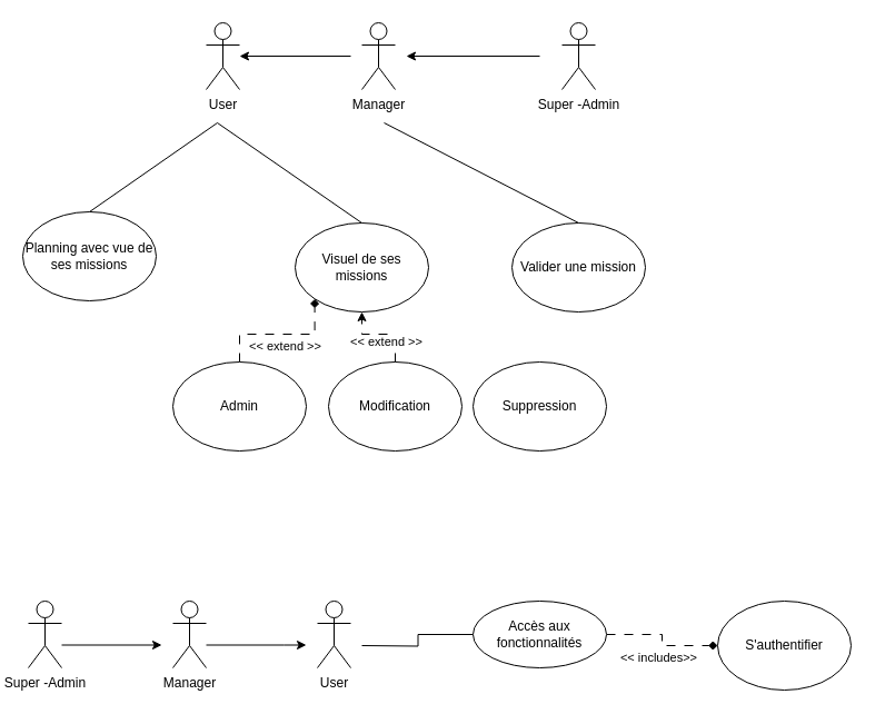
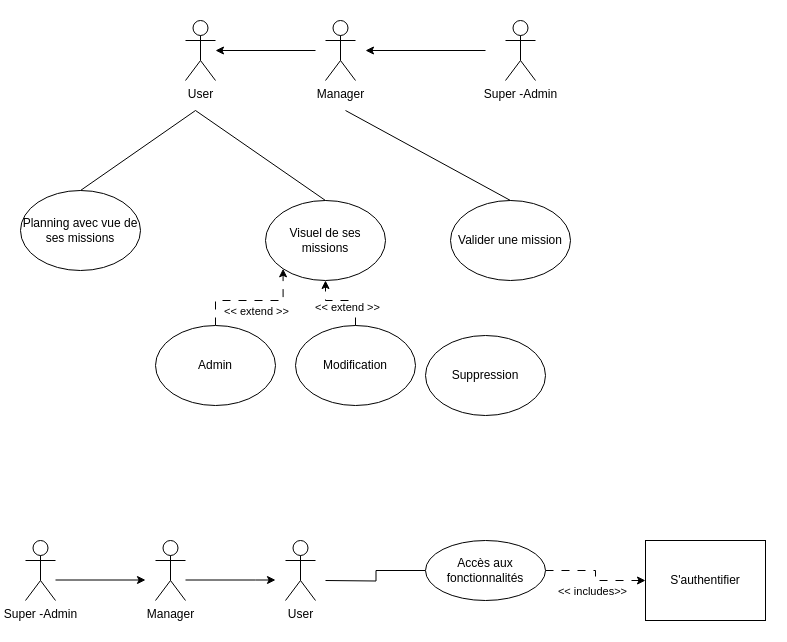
- <mxCell id="12" value="Valider une mission" style="ellipse;whiteSpace=wrap;html=1;" vertex="1" parent="1"><mxGeometry x="460" y="200" width="120" height="80" as="geometry" /></mxCell>
+ <mxCell id="12" value="Valider une mission" style="ellipse;whiteSpace=wrap;html=1;" vertex="1" parent="1"><mxGeometry x="450" y="200" width="120" height="80" as="geometry" /></mxCell>
- <mxCell id="8" style="edgeStyle=orthogonalEdgeStyle;rounded=0;orthogonalLoop=1;jettySize=auto;html=1;exitX=0.5;exitY=0;exitDx=0;exitDy=0;entryX=0;entryY=1;entryDx=0;entryDy=0;dashed=1;dashPattern=8 8;endArrow=diamond;" edge="1" parent="1" source="10" target="6"><mxGeometry relative="1" as="geometry"><Array as="points"><mxPoint x="215" y="300" /><mxPoint x="283" y="300" /></Array></mxGeometry></mxCell>
+ <mxCell id="8" style="edgeStyle=orthogonalEdgeStyle;rounded=0;orthogonalLoop=1;jettySize=auto;html=1;exitX=0.5;exitY=0;exitDx=0;exitDy=0;entryX=0;entryY=1;entryDx=0;entryDy=0;dashed=1;dashPattern=8 8;" edge="1" parent="1" source="10" target="6"><mxGeometry relative="1" as="geometry"><Array as="points"><mxPoint x="215" y="300" /><mxPoint x="283" y="300" /></Array></mxGeometry></mxCell>
- <mxCell id="26" value="Suppression" style="ellipse;whiteSpace=wrap;html=1;" vertex="1" parent="1"><mxGeometry x="425" y="325" width="120" height="80" as="geometry" /></mxCell>
+ <mxCell id="26" value="Suppression" style="ellipse;whiteSpace=wrap;html=1;" vertex="1" parent="1"><mxGeometry x="425" y="335" width="120" height="80" as="geometry" /></mxCell>
- <mxCell id="18" style="edgeStyle=orthogonalEdgeStyle;rounded=0;orthogonalLoop=1;jettySize=auto;html=1;exitX=1;exitY=0.5;exitDx=0;exitDy=0;entryX=0;entryY=0.5;entryDx=0;entryDy=0;dashed=1;dashPattern=8 8;endArrow=diamond;" edge="1" parent="1" source="20" target="21"><mxGeometry relative="1" as="geometry" /></mxCell>
+ <mxCell id="18" style="edgeStyle=orthogonalEdgeStyle;rounded=0;orthogonalLoop=1;jettySize=auto;html=1;exitX=1;exitY=0.5;exitDx=0;exitDy=0;entryX=0;entryY=0.5;entryDx=0;entryDy=0;dashed=1;dashPattern=8 8;" edge="1" parent="1" source="20" target="21"><mxGeometry relative="1" as="geometry" /></mxCell>
- <mxCell id="21" value="S'authentifier" style="ellipse;whiteSpace=wrap;html=1;" vertex="1" parent="1"><mxGeometry x="645" y="540" width="120" height="80" as="geometry" /></mxCell>
+ <mxCell id="21" value="S'authentifier" style="whiteSpace=wrap;html=1;rounded=0;" vertex="1" parent="1"><mxGeometry x="645" y="540" width="120" height="80" as="geometry" /></mxCell>
